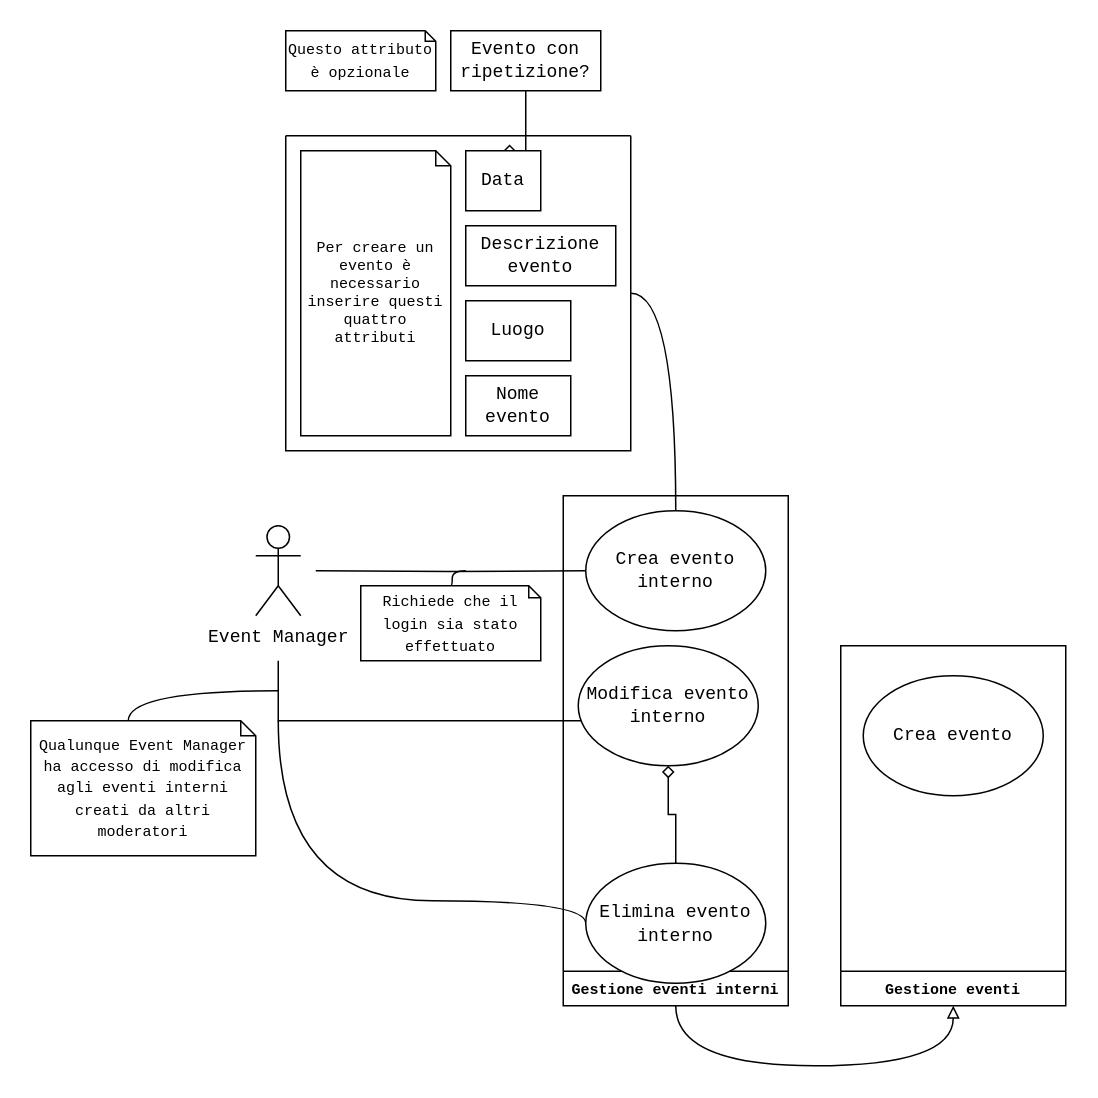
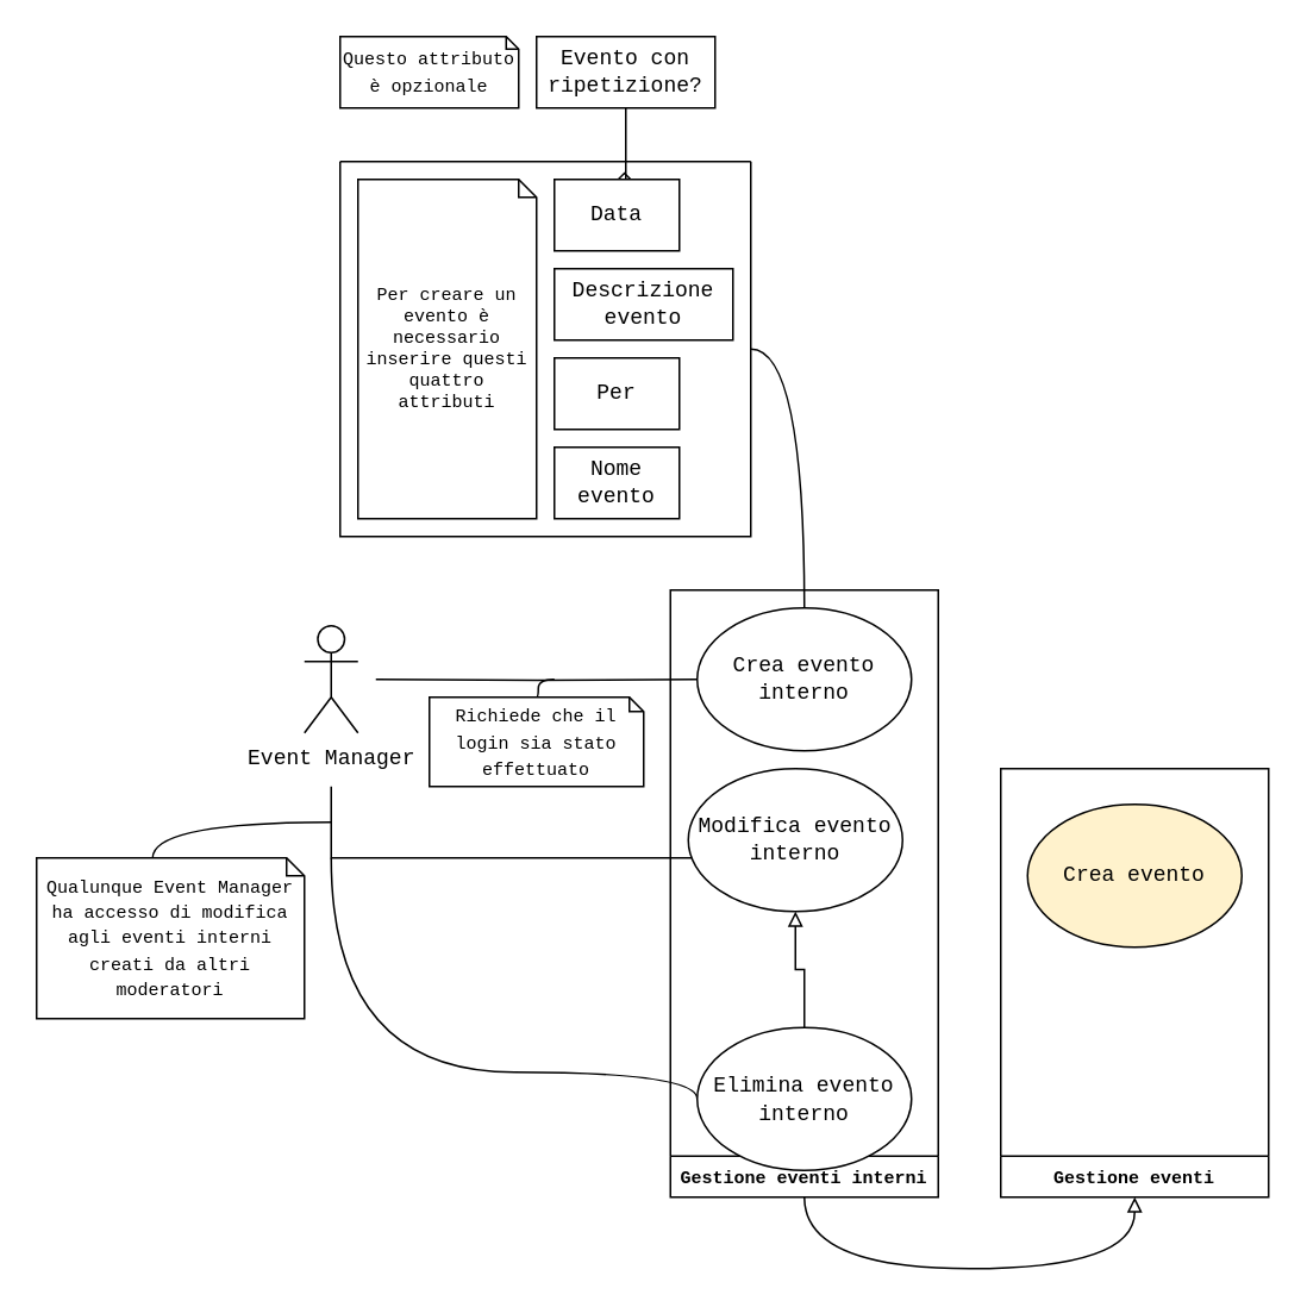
- <mxCell id="16" value="Data" style="rectangle;whiteSpace=wrap;html=1;fontFamily=Courier New;fontSize=12;" parent="14" vertex="1"><mxGeometry x="120" y="10" width="50" height="40" as="geometry" /></mxCell>
+ <mxCell id="16" value="Data" style="rectangle;whiteSpace=wrap;html=1;fontFamily=Courier New;fontSize=12;" parent="14" vertex="1"><mxGeometry x="120" y="10" width="70" height="40" as="geometry" /></mxCell>
- <mxCell id="18" value="Luogo" style="rectangle;whiteSpace=wrap;html=1;fontFamily=Courier New;fontSize=12;" parent="14" vertex="1"><mxGeometry x="120" y="110" width="70" height="40" as="geometry" /></mxCell>
+ <mxCell id="18" value="Per" style="rectangle;whiteSpace=wrap;html=1;fontFamily=Courier New;fontSize=12;" parent="14" vertex="1"><mxGeometry x="120" y="110" width="70" height="40" as="geometry" /></mxCell>
- <mxCell id="27" value="Crea evento" style="ellipse;whiteSpace=wrap;html=1;fontFamily=Courier New;fontSize=12;" parent="26" vertex="1"><mxGeometry x="15" y="20" width="120" height="80" as="geometry" /></mxCell>
+ <mxCell id="27" value="Crea evento" style="ellipse;whiteSpace=wrap;html=1;fontFamily=Courier New;fontSize=12;fillColor=#fff2cc;" parent="26" vertex="1"><mxGeometry x="15" y="20" width="120" height="80" as="geometry" /></mxCell>
- <mxCell id="25" style="edgeStyle=orthogonalEdgeStyle;rounded=0;orthogonalLoop=1;jettySize=auto;html=1;exitX=0.5;exitY=0;exitDx=0;exitDy=0;fontFamily=Courier New;endArrow=diamond;endFill=0;startArrow=none;startFill=0;" parent="21" source="24" target="23" edge="1"><mxGeometry relative="1" as="geometry" /></mxCell>
+ <mxCell id="25" style="edgeStyle=orthogonalEdgeStyle;rounded=0;orthogonalLoop=1;jettySize=auto;html=1;exitX=0.5;exitY=0;exitDx=0;exitDy=0;fontFamily=Courier New;endArrow=block;endFill=0;startArrow=none;startFill=0;" parent="21" source="24" target="23" edge="1"><mxGeometry relative="1" as="geometry" /></mxCell>
